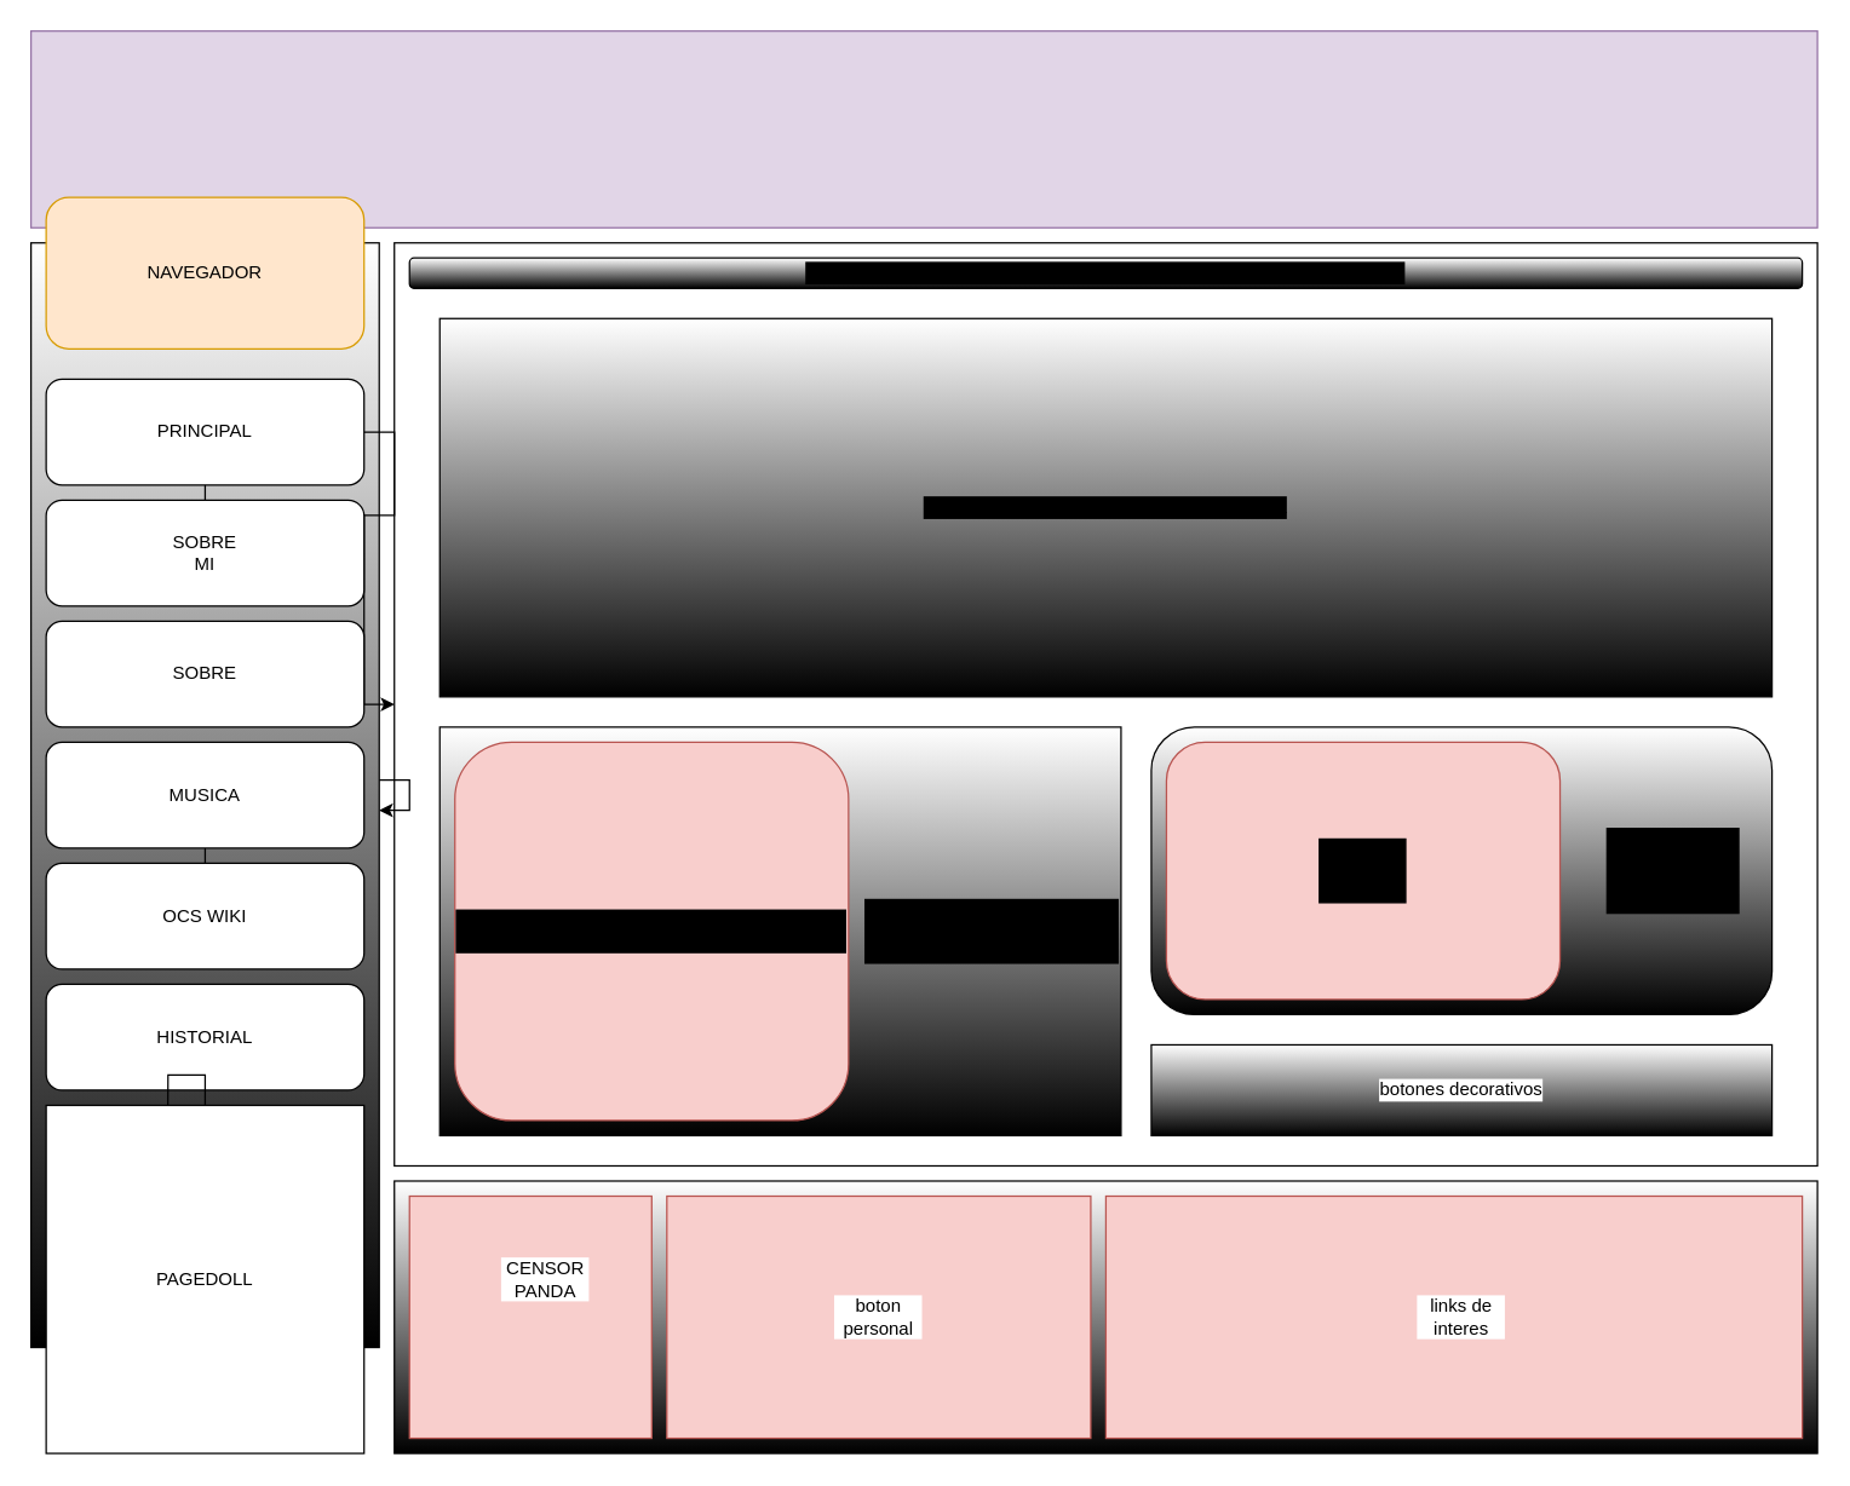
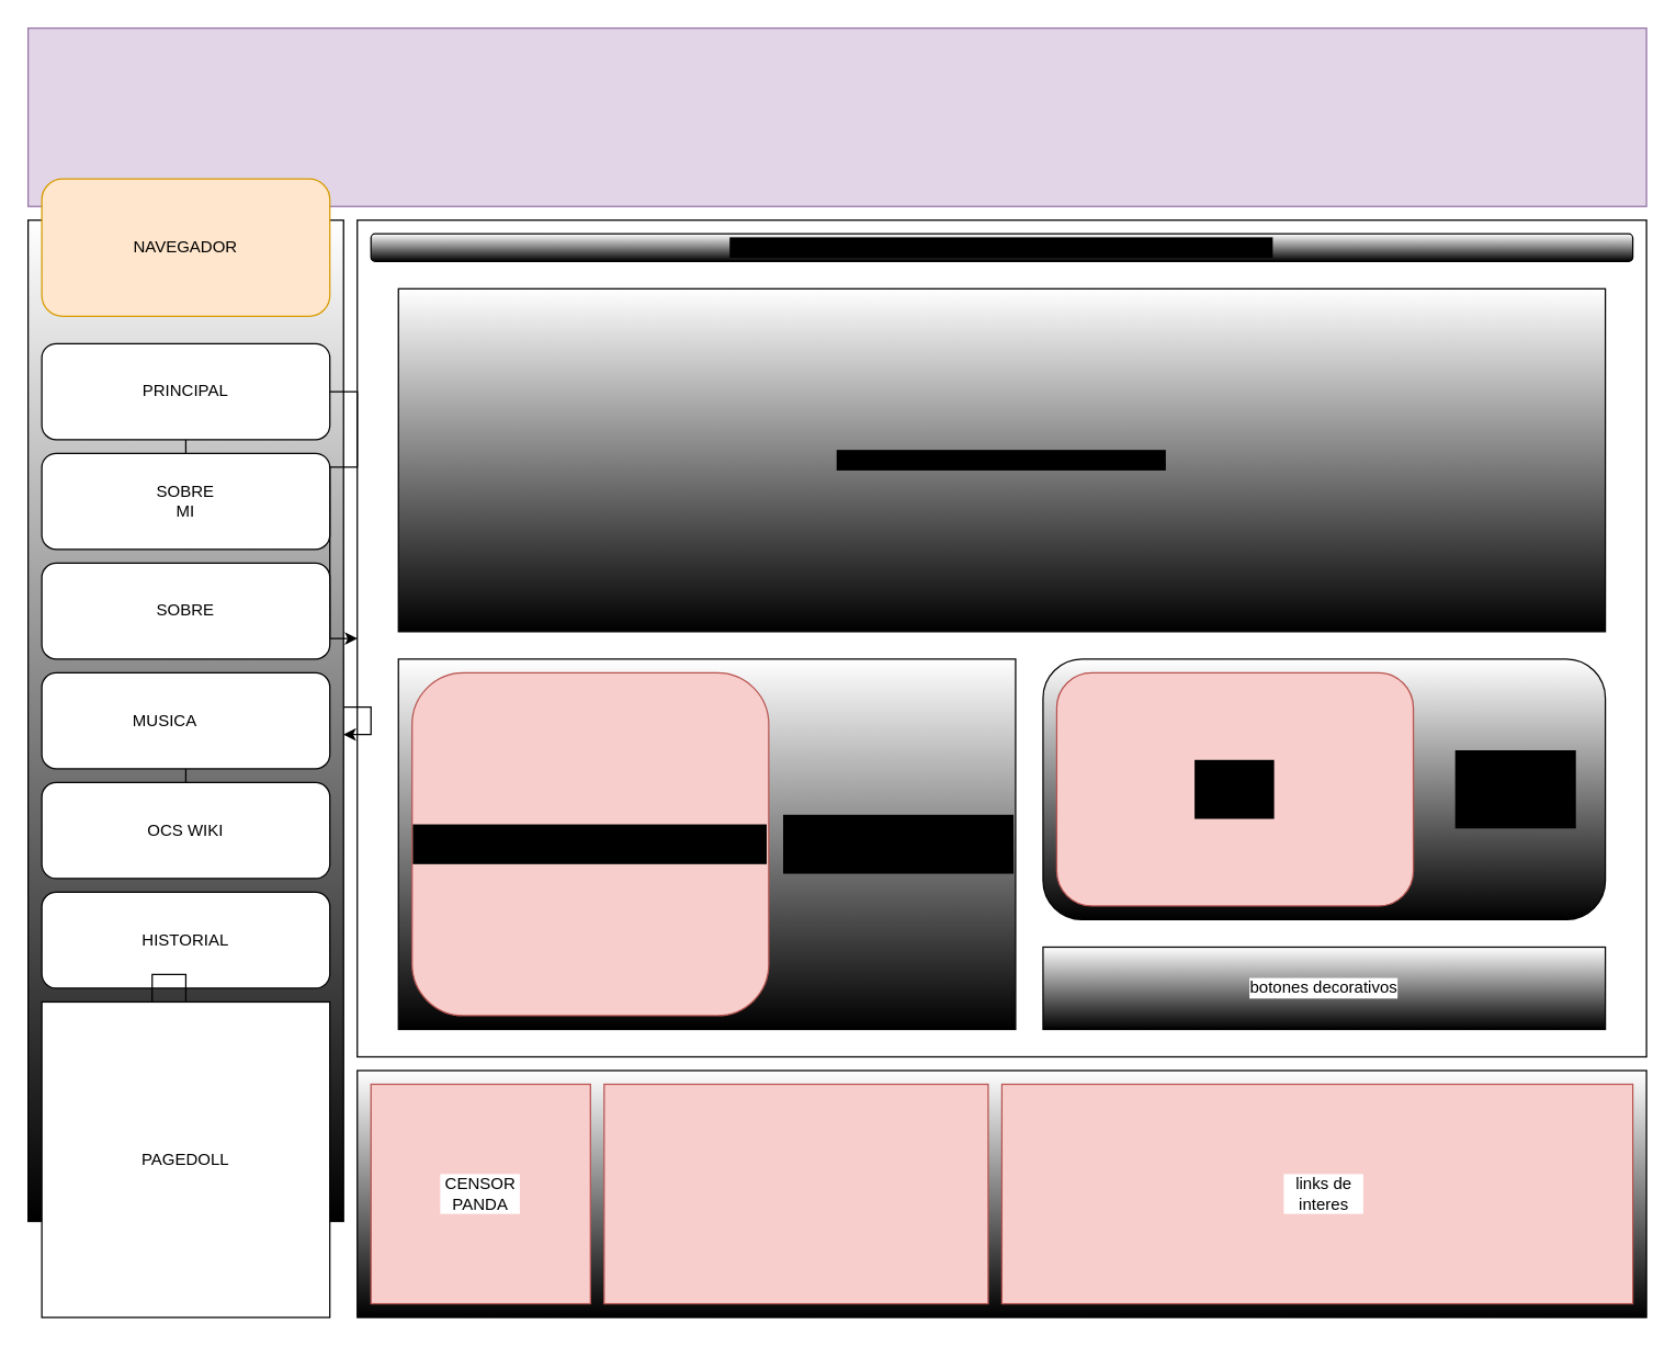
- <mxCell id="39" value="MUSICA" style="text;html=1;strokeColor=none;fillColor=none;align=center;verticalAlign=middle;whiteSpace=wrap;rounded=0;labelBackgroundColor=none;fontColor=#000000;" vertex="1" parent="1"><mxGeometry x="105" y="510" width="60" height="30" as="geometry" /></mxCell>
+ <mxCell id="39" value="MUSICA" style="text;html=1;strokeColor=none;fillColor=none;align=center;verticalAlign=middle;whiteSpace=wrap;rounded=0;labelBackgroundColor=none;fontColor=#000000;" vertex="1" parent="1"><mxGeometry x="90" y="510" width="60" height="30" as="geometry" /></mxCell>
- <mxCell id="44" value="CENSOR PANDA" style="text;html=1;strokeColor=none;fillColor=none;align=center;verticalAlign=middle;whiteSpace=wrap;rounded=0;labelBackgroundColor=default;fontColor=#000000;" vertex="1" parent="1"><mxGeometry x="330" y="830" width="60" height="30" as="geometry" /></mxCell>
+ <mxCell id="44" value="CENSOR PANDA" style="text;html=1;strokeColor=none;fillColor=none;align=center;verticalAlign=middle;whiteSpace=wrap;rounded=0;labelBackgroundColor=default;fontColor=#000000;" vertex="1" parent="1"><mxGeometry x="320" y="855" width="60" height="30" as="geometry" /></mxCell>
- <mxCell id="46" value="boton personal" style="text;html=1;strokeColor=none;fillColor=none;align=center;verticalAlign=middle;whiteSpace=wrap;rounded=0;labelBackgroundColor=default;fontColor=#000000;" vertex="1" parent="1"><mxGeometry x="550" y="855" width="60" height="30" as="geometry" /></mxCell>
